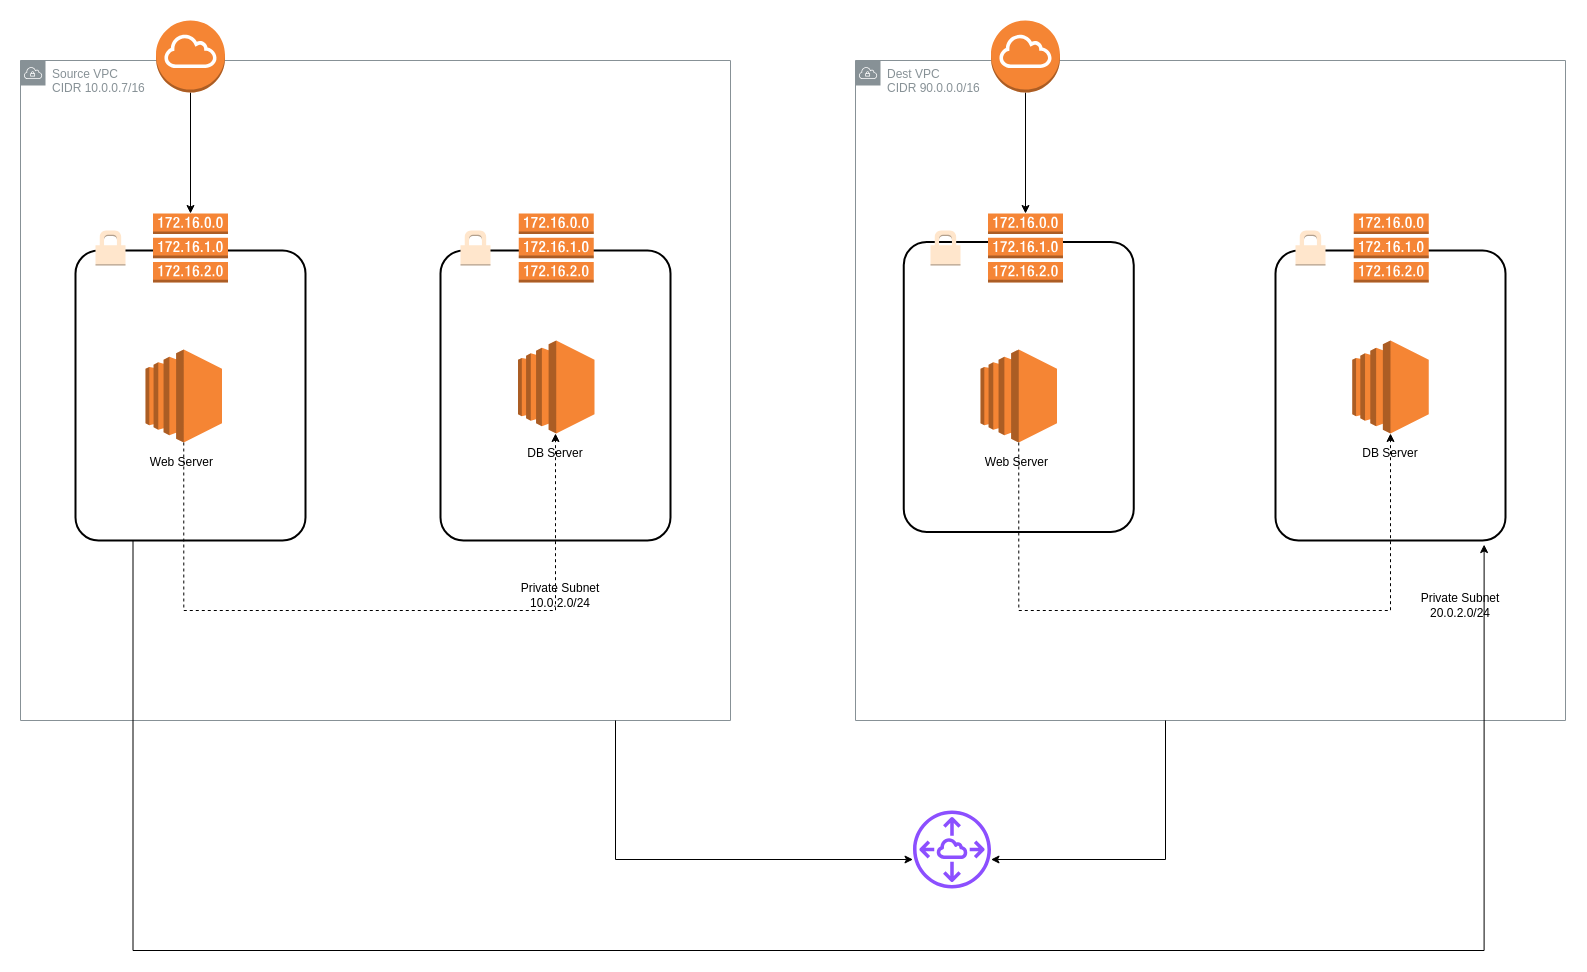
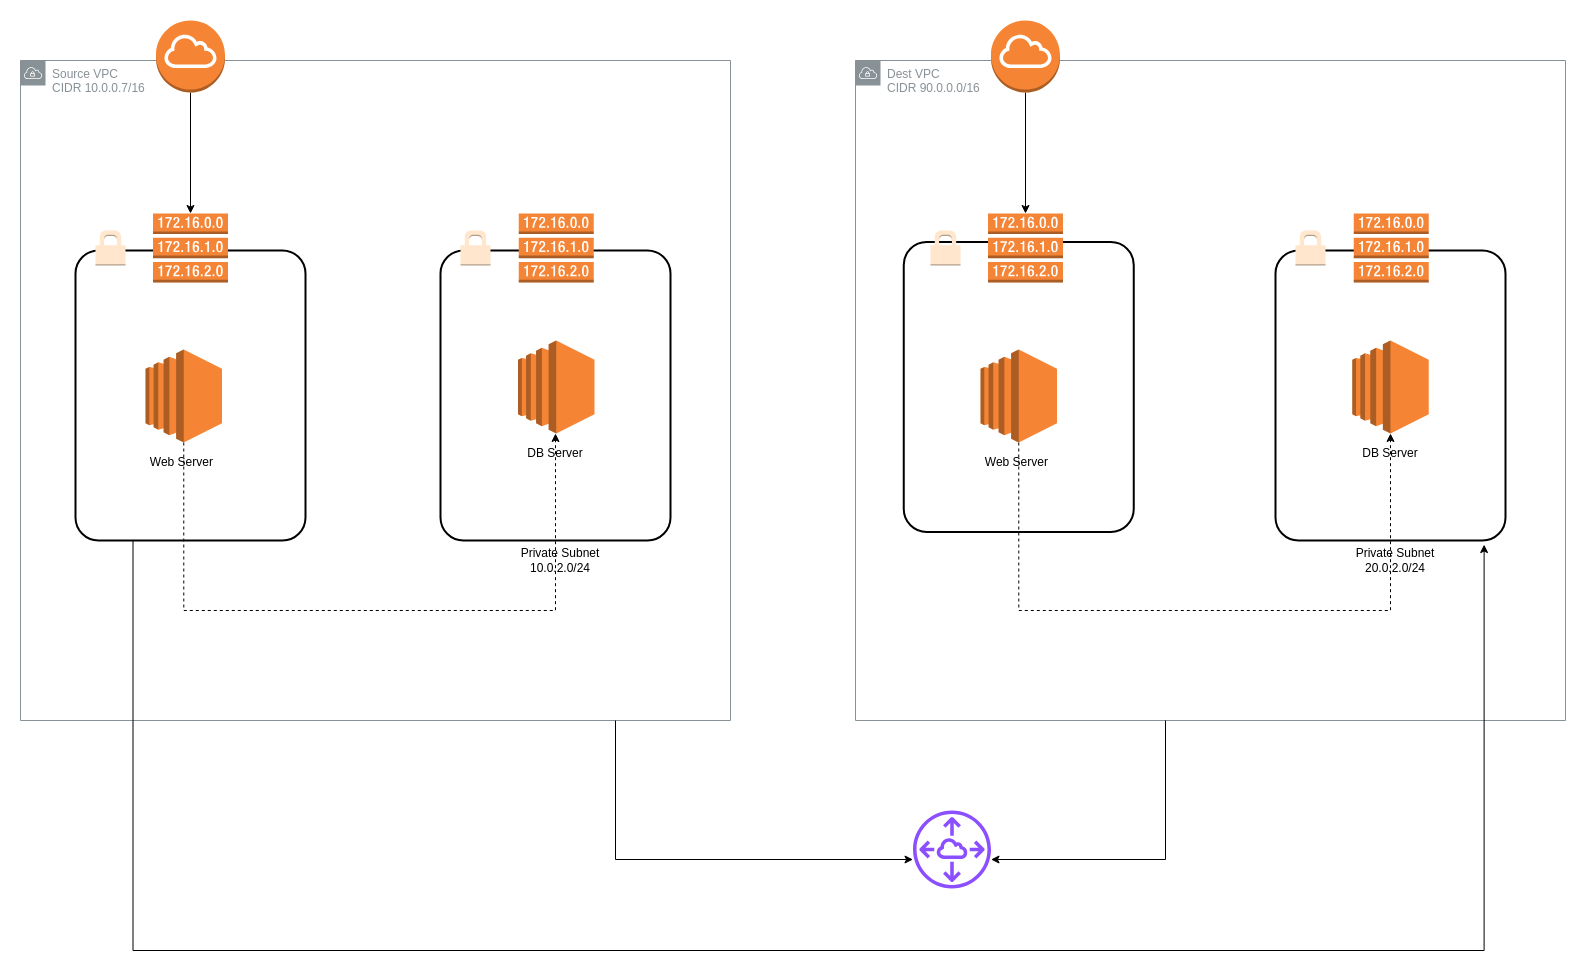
- <mxCell id="7" value="Private Subnet&lt;div&gt;10.0.2.0/24&lt;/div&gt;" style="text;html=1;align=center;verticalAlign=middle;whiteSpace=wrap;rounded=0;" parent="1" vertex="1"><mxGeometry x="490" y="575" width="140" height="40" as="geometry" /></mxCell>
+ <mxCell id="7" value="Private Subnet&lt;div&gt;10.0.2.0/24&lt;/div&gt;" style="text;html=1;align=center;verticalAlign=middle;whiteSpace=wrap;rounded=0;" parent="1" vertex="1"><mxGeometry x="490" y="540" width="140" height="40" as="geometry" /></mxCell>
- <mxCell id="23" value="Private Subnet&lt;div&gt;20.0.2.0/24&lt;/div&gt;" style="text;html=1;align=center;verticalAlign=middle;whiteSpace=wrap;rounded=0;" parent="1" vertex="1"><mxGeometry x="1390" y="585" width="140" height="40" as="geometry" /></mxCell>
+ <mxCell id="23" value="Private Subnet&lt;div&gt;20.0.2.0/24&lt;/div&gt;" style="text;html=1;align=center;verticalAlign=middle;whiteSpace=wrap;rounded=0;" parent="1" vertex="1"><mxGeometry x="1325" y="540" width="140" height="40" as="geometry" /></mxCell>
